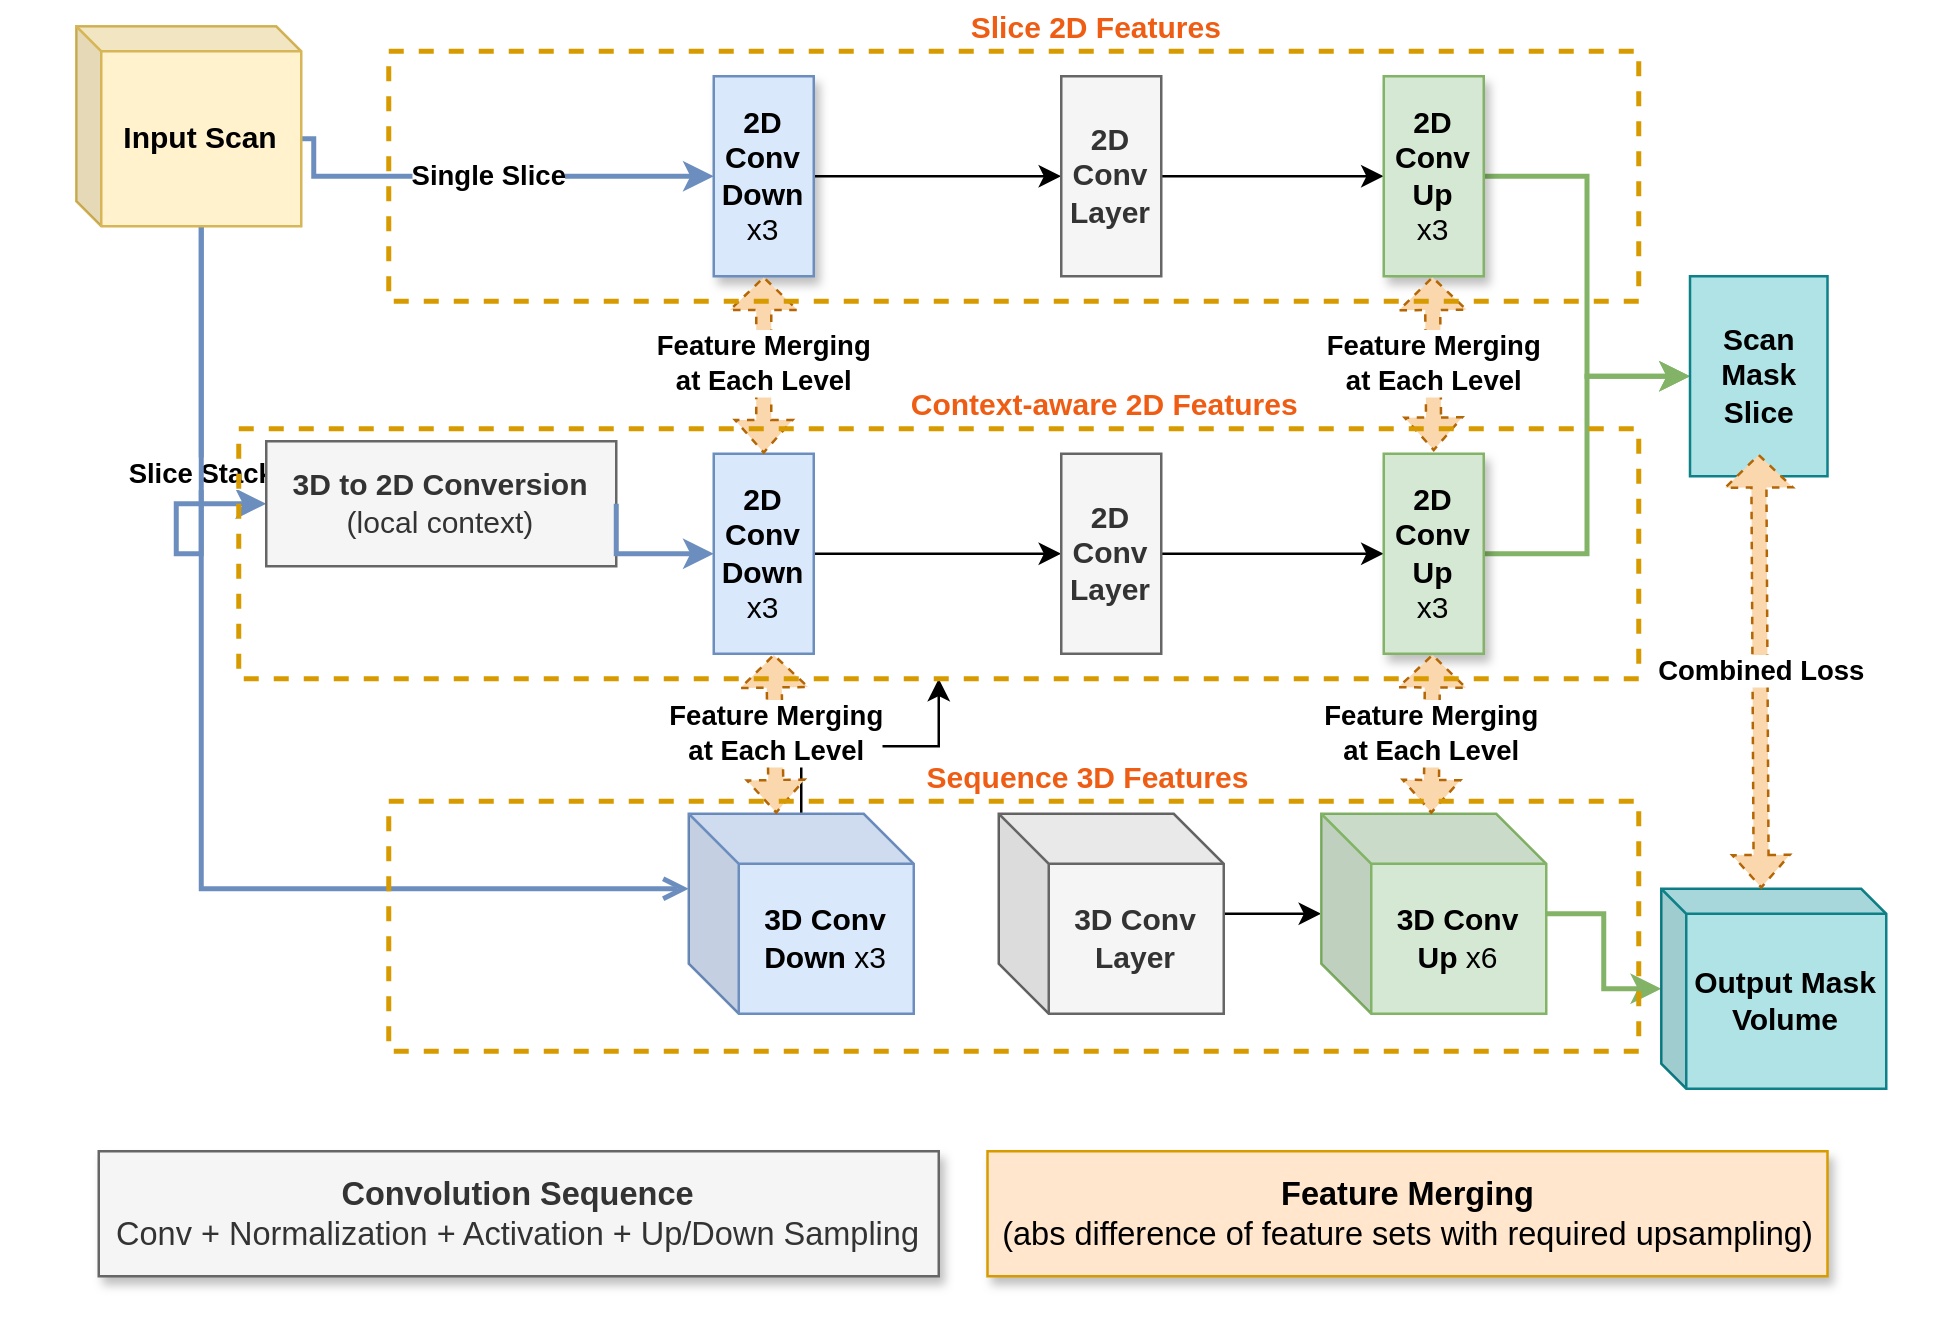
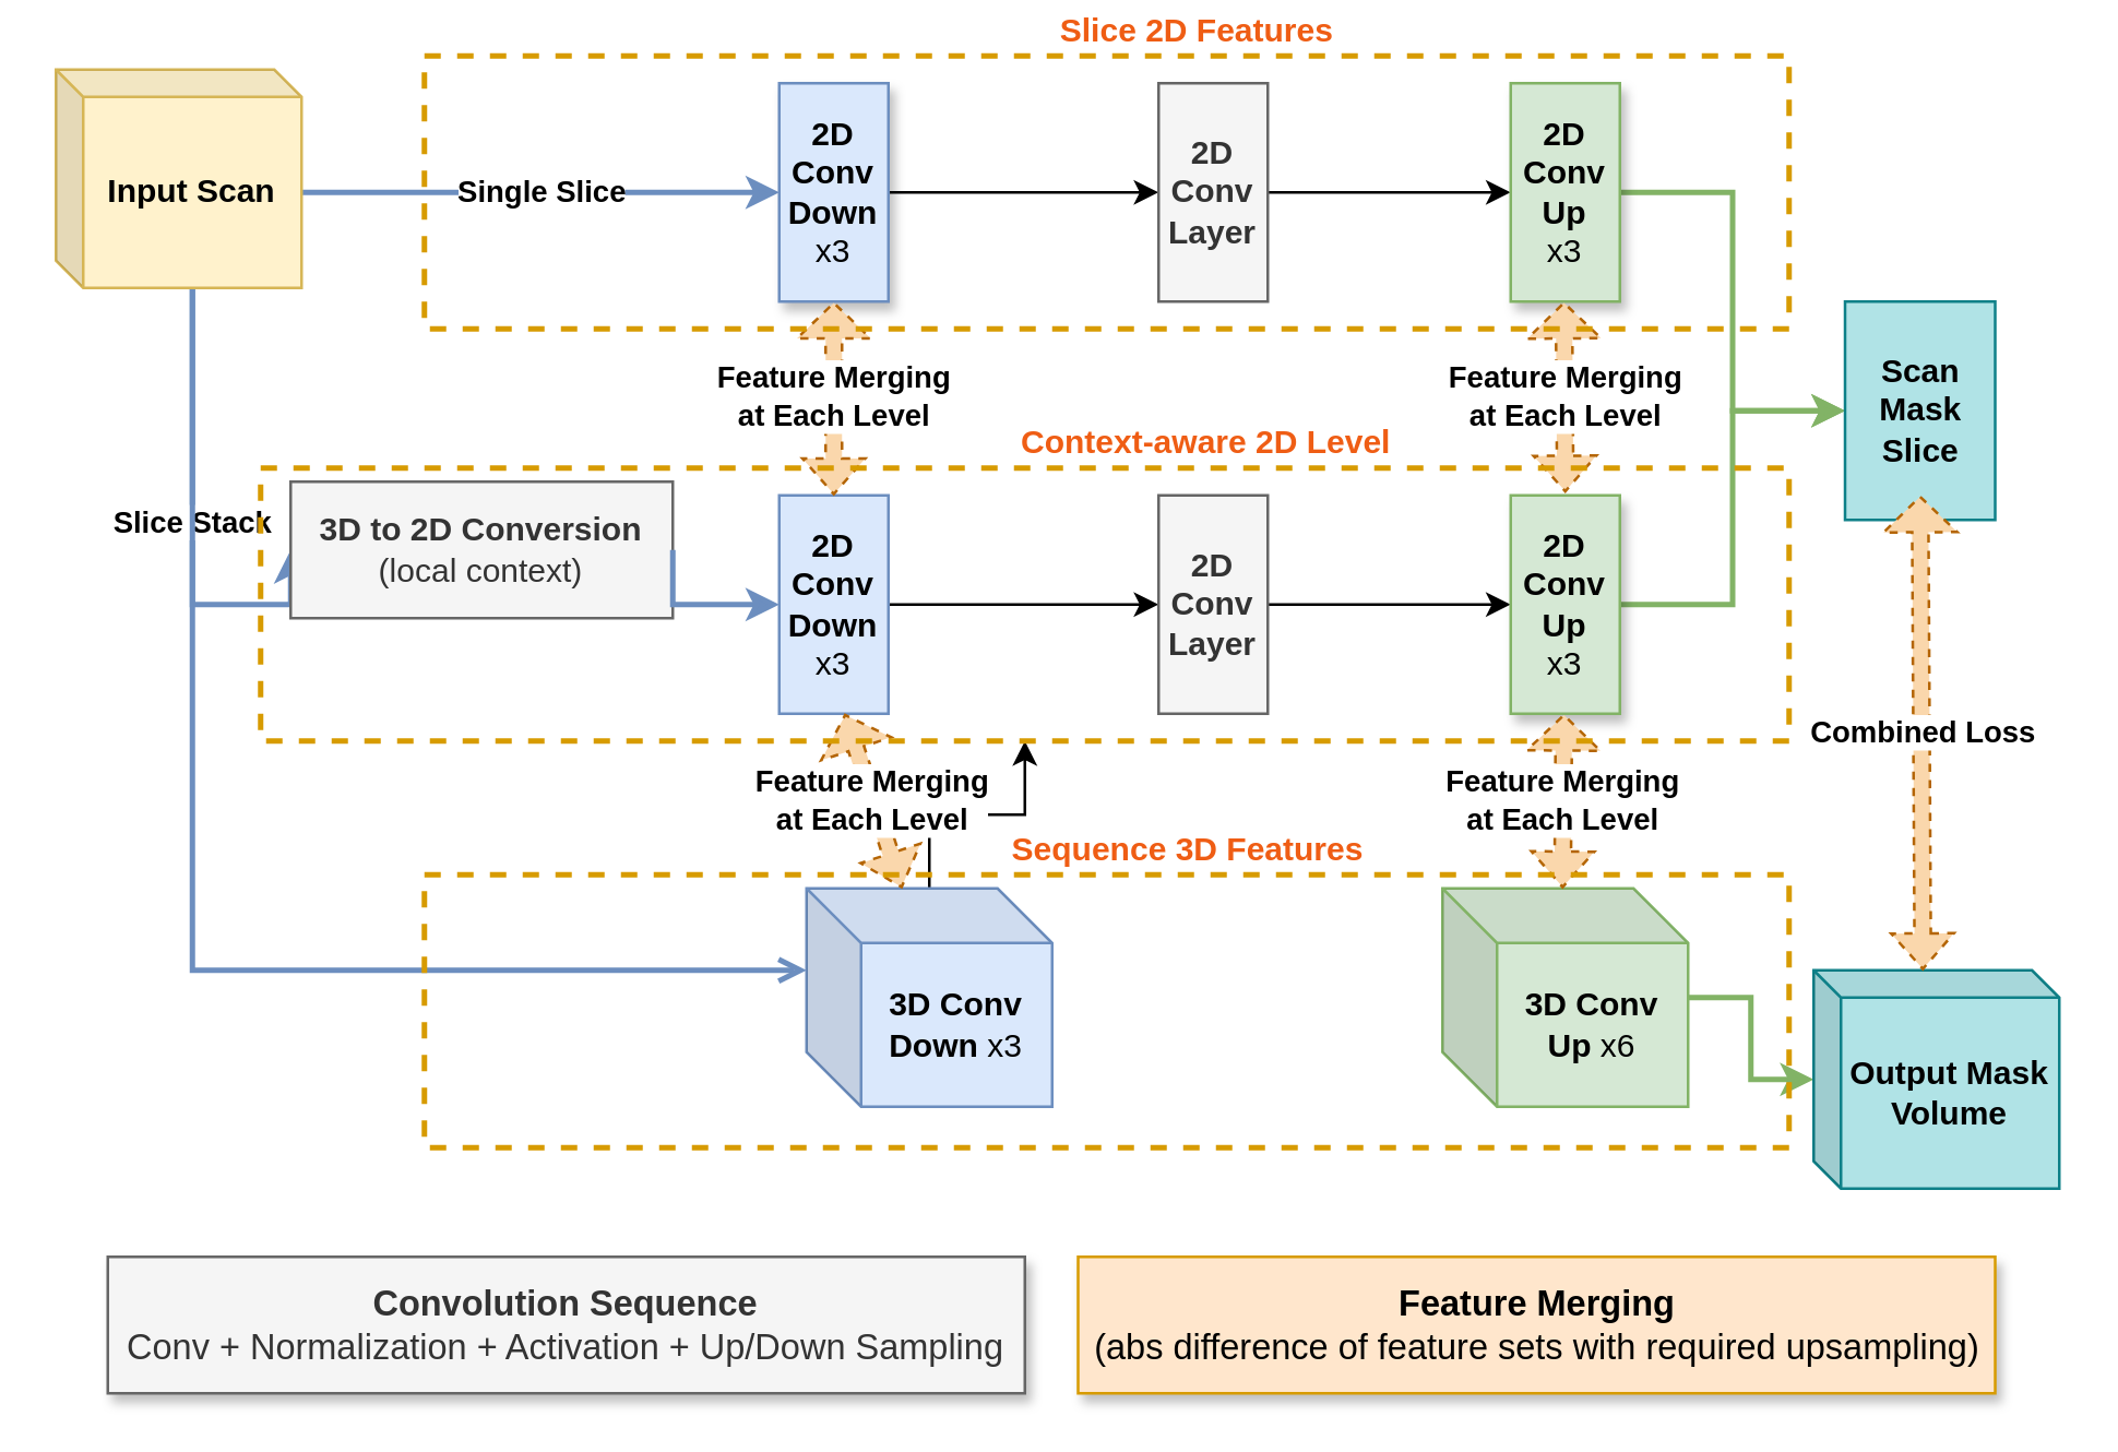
- <mxCell id="5" value="&lt;b&gt;Input Scan&lt;br&gt;&lt;/b&gt;" style="shape=cube;whiteSpace=wrap;html=1;boundedLbl=1;backgroundOutline=1;darkOpacity=0.05;darkOpacity2=0.1;fillColor=#fff2cc;strokeColor=#d6b656;size=10;" vertex="1" parent="1"><mxGeometry x="30" y="10" width="90" height="80" as="geometry" /></mxCell>
+ <mxCell id="5" value="&lt;b&gt;Input Scan&lt;br&gt;&lt;/b&gt;" style="shape=cube;whiteSpace=wrap;html=1;boundedLbl=1;backgroundOutline=1;darkOpacity=0.05;darkOpacity2=0.1;fillColor=#fff2cc;strokeColor=#d6b656;size=10;" vertex="1" parent="1"><mxGeometry x="20" y="25" width="90" height="80" as="geometry" /></mxCell>
- <mxCell id="34" value="&amp;nbsp;&amp;nbsp;&amp;nbsp;&amp;nbsp;&amp;nbsp;&amp;nbsp;&amp;nbsp;&amp;nbsp;&amp;nbsp;&amp;nbsp;&amp;nbsp;&amp;nbsp;&amp;nbsp;&amp;nbsp;&amp;nbsp;&amp;nbsp;&amp;nbsp;&amp;nbsp;&amp;nbsp;&amp;nbsp;&amp;nbsp;&amp;nbsp;&amp;nbsp;&amp;nbsp;&amp;nbsp;&amp;nbsp;&amp;nbsp;&amp;nbsp;&amp;nbsp;&amp;nbsp;&amp;nbsp;&amp;nbsp;&amp;nbsp;&amp;nbsp;&amp;nbsp;&amp;nbsp;&amp;nbsp;&amp;nbsp;&amp;nbsp; Context-aware 2D Features" style="rounded=0;whiteSpace=wrap;html=1;dashed=1;fillColor=none;strokeWidth=2;strokeColor=#d79b00;labelPosition=center;verticalLabelPosition=top;align=center;verticalAlign=bottom;fontStyle=1;fontColor=#ef5d14;" vertex="1" parent="1"><mxGeometry x="95" y="171" width="560" height="100" as="geometry" /></mxCell>
+ <mxCell id="34" value="&amp;nbsp;&amp;nbsp;&amp;nbsp;&amp;nbsp;&amp;nbsp;&amp;nbsp;&amp;nbsp;&amp;nbsp;&amp;nbsp;&amp;nbsp;&amp;nbsp;&amp;nbsp;&amp;nbsp;&amp;nbsp;&amp;nbsp;&amp;nbsp;&amp;nbsp;&amp;nbsp;&amp;nbsp;&amp;nbsp;&amp;nbsp;&amp;nbsp;&amp;nbsp;&amp;nbsp;&amp;nbsp;&amp;nbsp;&amp;nbsp;&amp;nbsp;&amp;nbsp;&amp;nbsp;&amp;nbsp;&amp;nbsp;&amp;nbsp;&amp;nbsp;&amp;nbsp;&amp;nbsp;&amp;nbsp;&amp;nbsp;&amp;nbsp; Context-aware 2D Level" style="rounded=0;whiteSpace=wrap;html=1;dashed=1;fillColor=none;strokeWidth=2;strokeColor=#d79b00;labelPosition=center;verticalLabelPosition=top;align=center;verticalAlign=bottom;fontStyle=1;fontColor=#ef5d14;" vertex="1" parent="1"><mxGeometry x="95" y="171" width="560" height="100" as="geometry" /></mxCell>
- <mxCell id="7" value="&lt;div&gt;&lt;b&gt;3D Conv&lt;/b&gt;&lt;/div&gt;&lt;b&gt;Down &lt;/b&gt;x3" style="shape=cube;whiteSpace=wrap;html=1;boundedLbl=1;backgroundOutline=1;darkOpacity=0.05;darkOpacity2=0.1;fillColor=#dae8fc;strokeColor=#6c8ebf;" vertex="1" parent="1"><mxGeometry x="275" y="325" width="90" height="80" as="geometry" /></mxCell>
+ <mxCell id="7" value="&lt;div&gt;&lt;b&gt;3D Conv&lt;/b&gt;&lt;/div&gt;&lt;b&gt;Down &lt;/b&gt;x3" style="shape=cube;whiteSpace=wrap;html=1;boundedLbl=1;backgroundOutline=1;darkOpacity=0.05;darkOpacity2=0.1;fillColor=#dae8fc;strokeColor=#6c8ebf;" vertex="1" parent="1"><mxGeometry x="295" y="325" width="90" height="80" as="geometry" /></mxCell>
- <mxCell id="20" value="&lt;div&gt;&lt;b&gt;3D Conv&lt;/b&gt;&lt;/div&gt;&lt;b&gt;Layer&lt;/b&gt;" style="shape=cube;whiteSpace=wrap;html=1;boundedLbl=1;backgroundOutline=1;darkOpacity=0.05;darkOpacity2=0.1;fillColor=#f5f5f5;fontColor=#333333;strokeColor=#666666;" vertex="1" parent="1"><mxGeometry x="399" y="325" width="90" height="80" as="geometry" /></mxCell>
- <mxCell id="19" value="" style="edgeStyle=orthogonalEdgeStyle;rounded=0;orthogonalLoop=1;jettySize=auto;html=1;" edge="1" parent="1" source="20" target="28"><mxGeometry relative="1" as="geometry" /></mxCell>
